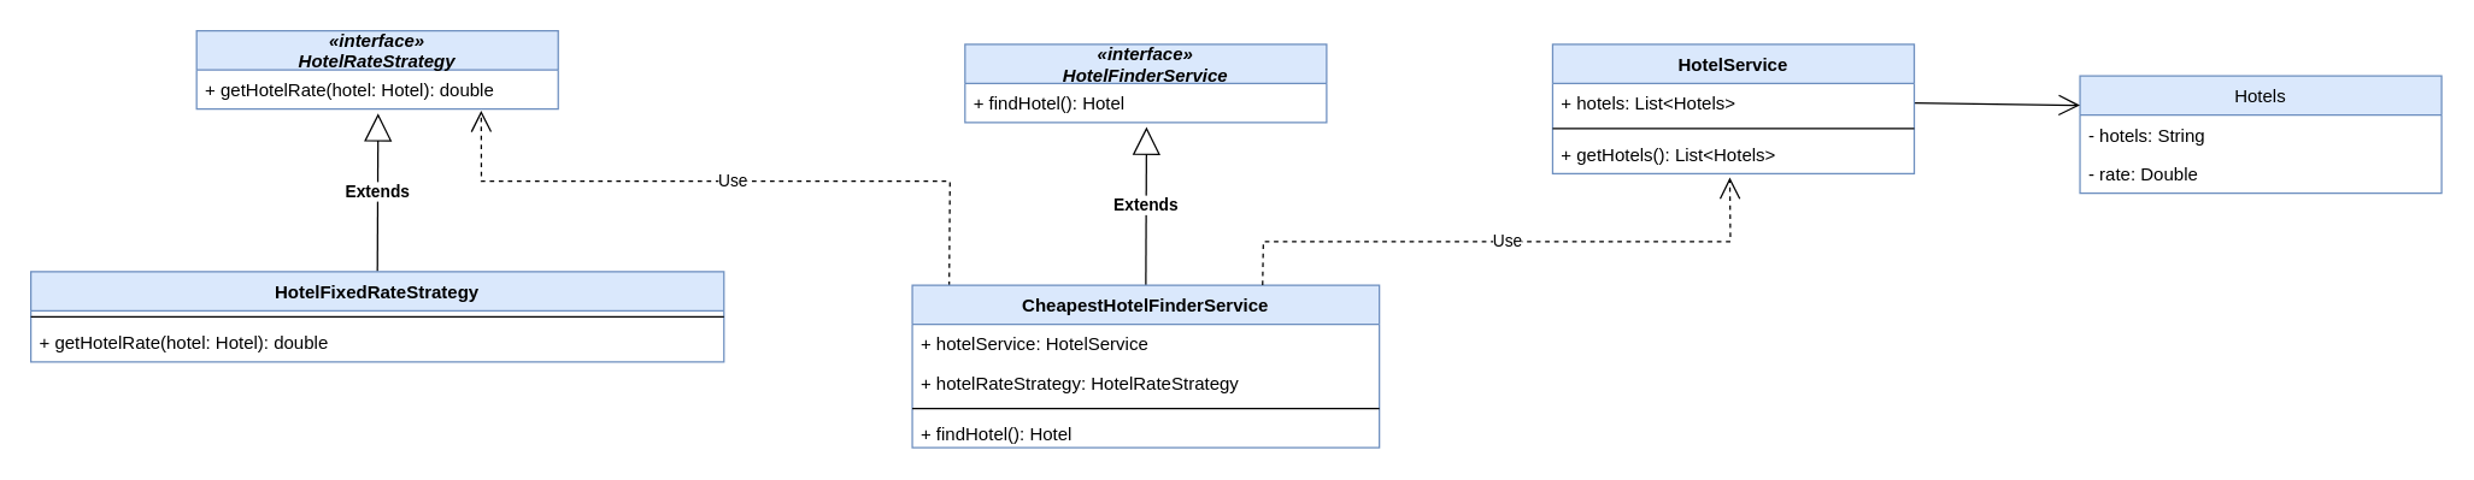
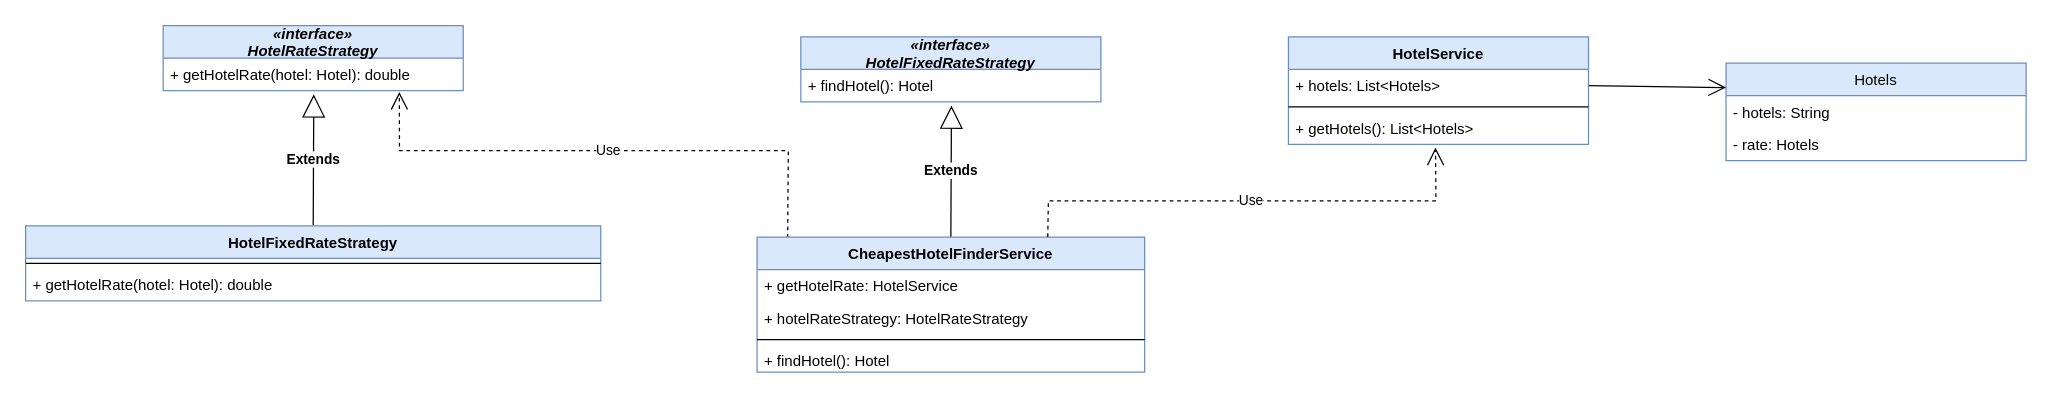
- <mxCell id="14" value="«interface»&#10;HotelFinderService" style="swimlane;fontStyle=3;childLayout=stackLayout;horizontal=1;startSize=26;fillColor=#dae8fc;horizontalStack=0;resizeParent=1;resizeParentMax=0;resizeLast=0;collapsible=1;marginBottom=0;strokeColor=#6c8ebf;" vertex="1" parent="1"><mxGeometry x="640" y="29" width="240" height="52" as="geometry" /></mxCell>
+ <mxCell id="14" value="«interface»&#10;HotelFixedRateStrategy" style="swimlane;fontStyle=3;childLayout=stackLayout;horizontal=1;startSize=26;fillColor=#dae8fc;horizontalStack=0;resizeParent=1;resizeParentMax=0;resizeLast=0;collapsible=1;marginBottom=0;strokeColor=#6c8ebf;" vertex="1" parent="1"><mxGeometry x="640" y="29" width="240" height="52" as="geometry" /></mxCell>
- <mxCell id="5" value="- rate: Double" style="text;strokeColor=none;fillColor=none;align=left;verticalAlign=top;spacingLeft=4;spacingRight=4;overflow=hidden;rotatable=0;points=[[0,0.5],[1,0.5]];portConstraint=eastwest;" vertex="1" parent="3"><mxGeometry y="52" width="240" height="26" as="geometry" /></mxCell>
+ <mxCell id="5" value="- rate: Hotels" style="text;strokeColor=none;fillColor=none;align=left;verticalAlign=top;spacingLeft=4;spacingRight=4;overflow=hidden;rotatable=0;points=[[0,0.5],[1,0.5]];portConstraint=eastwest;" vertex="1" parent="3"><mxGeometry y="52" width="240" height="26" as="geometry" /></mxCell>
- <mxCell id="17" value="+ hotelService: HotelService" style="text;strokeColor=none;fillColor=none;align=left;verticalAlign=top;spacingLeft=4;spacingRight=4;overflow=hidden;rotatable=0;points=[[0,0.5],[1,0.5]];portConstraint=eastwest;" vertex="1" parent="16"><mxGeometry y="26" width="310" height="26" as="geometry" /></mxCell>
+ <mxCell id="17" value="+ getHotelRate: HotelService" style="text;strokeColor=none;fillColor=none;align=left;verticalAlign=top;spacingLeft=4;spacingRight=4;overflow=hidden;rotatable=0;points=[[0,0.5],[1,0.5]];portConstraint=eastwest;" vertex="1" parent="16"><mxGeometry y="26" width="310" height="26" as="geometry" /></mxCell>
